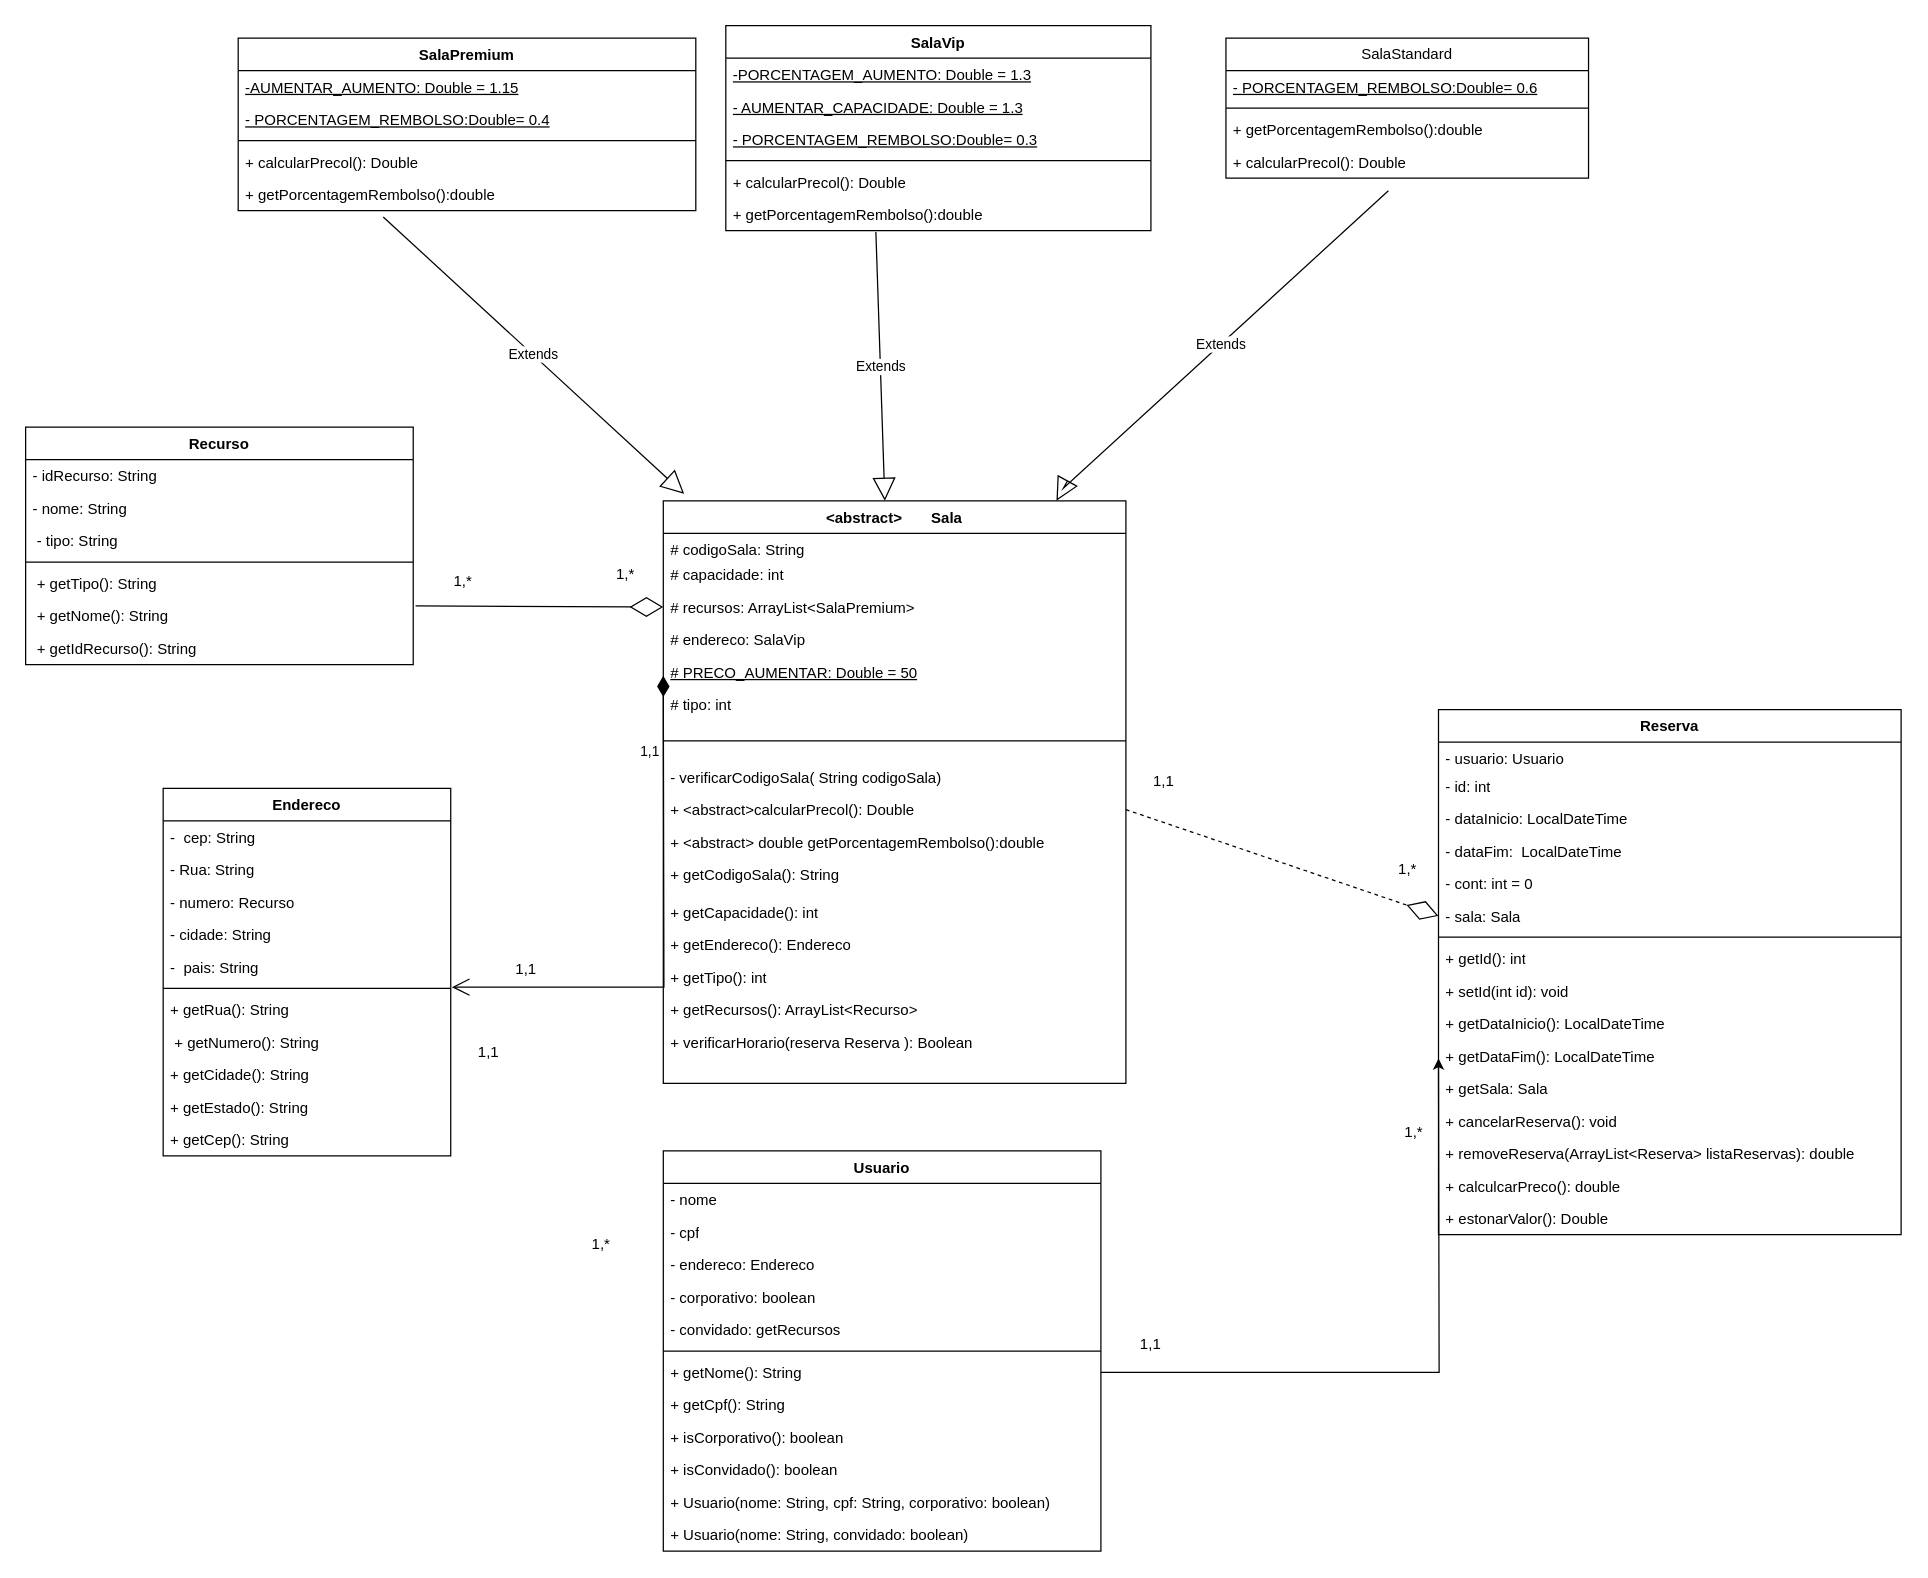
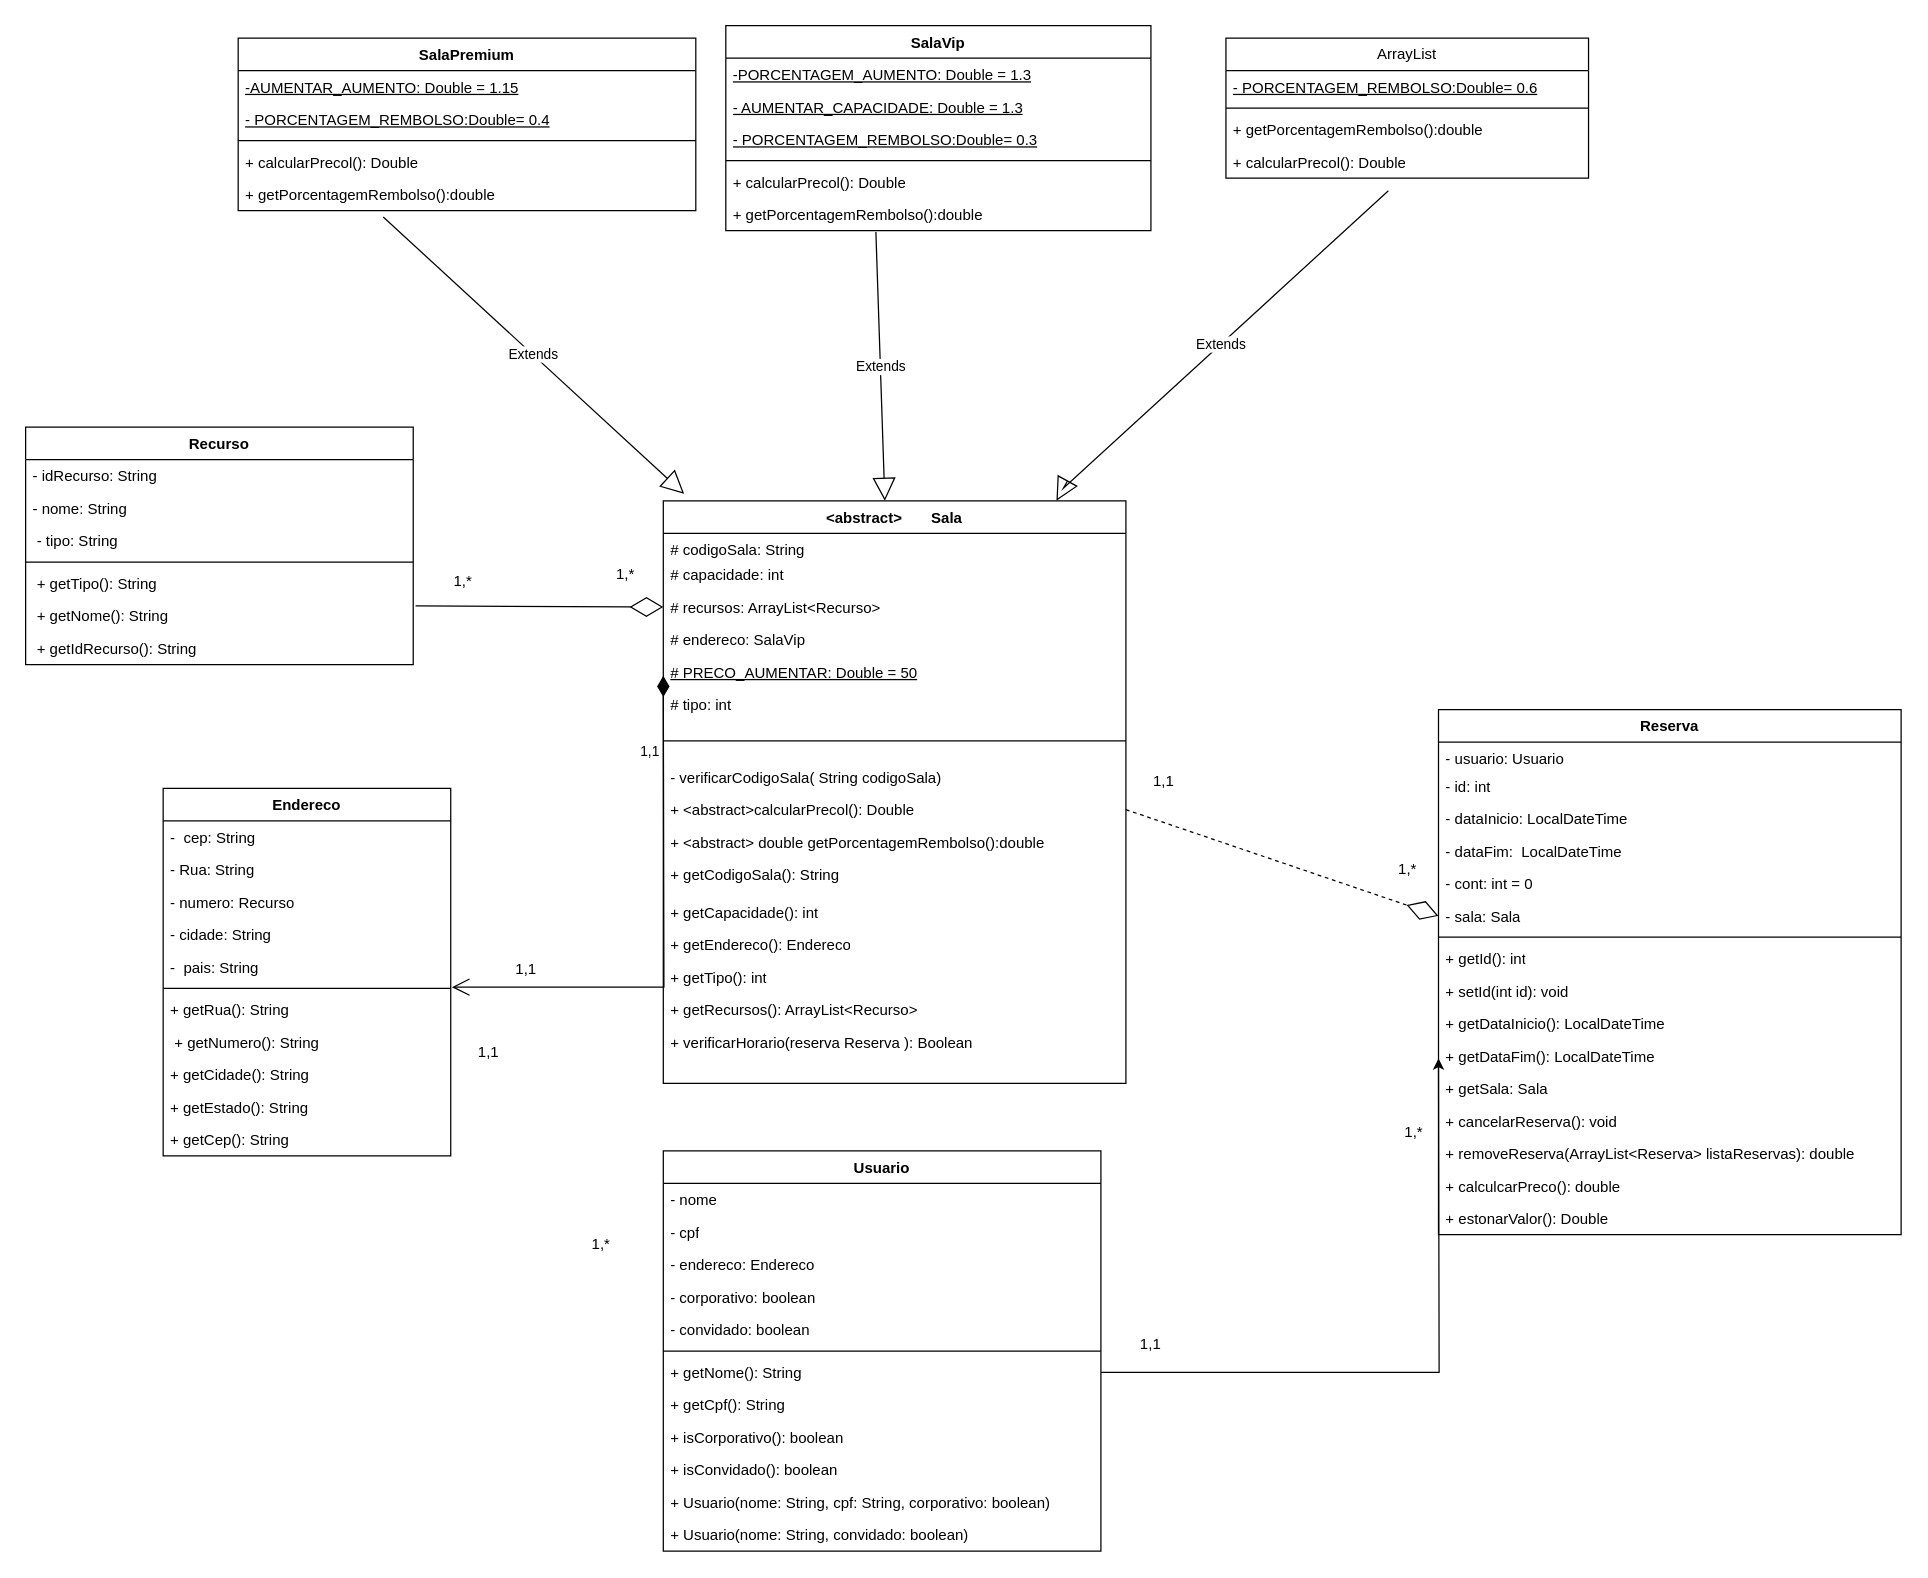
- <mxCell id="89" value="SalaStandard" style="swimlane;fontStyle=0;childLayout=stackLayout;horizontal=1;startSize=26;fillColor=none;horizontalStack=0;resizeParent=1;resizeParentMax=0;resizeLast=0;collapsible=1;marginBottom=0;whiteSpace=wrap;html=1;" parent="1" vertex="1"><mxGeometry x="980" y="30" width="290" height="112" as="geometry" /></mxCell>
+ <mxCell id="89" value="ArrayList" style="swimlane;fontStyle=0;childLayout=stackLayout;horizontal=1;startSize=26;fillColor=none;horizontalStack=0;resizeParent=1;resizeParentMax=0;resizeLast=0;collapsible=1;marginBottom=0;whiteSpace=wrap;html=1;" parent="1" vertex="1"><mxGeometry x="980" y="30" width="290" height="112" as="geometry" /></mxCell>
- <mxCell id="5" value="# recursos: ArrayList&amp;lt;SalaPremium&amp;gt;" style="text;strokeColor=none;fillColor=none;align=left;verticalAlign=top;spacingLeft=4;spacingRight=4;overflow=hidden;rotatable=0;points=[[0,0.5],[1,0.5]];portConstraint=eastwest;whiteSpace=wrap;html=1;" parent="2" vertex="1"><mxGeometry y="72" width="370" height="26" as="geometry" /></mxCell>
+ <mxCell id="5" value="# recursos: ArrayList&amp;lt;Recurso&amp;gt;" style="text;strokeColor=none;fillColor=none;align=left;verticalAlign=top;spacingLeft=4;spacingRight=4;overflow=hidden;rotatable=0;points=[[0,0.5],[1,0.5]];portConstraint=eastwest;whiteSpace=wrap;html=1;" parent="2" vertex="1"><mxGeometry y="72" width="370" height="26" as="geometry" /></mxCell>
- <mxCell id="42" value="- convidado: getRecursos" style="text;strokeColor=none;fillColor=none;align=left;verticalAlign=top;spacingLeft=4;spacingRight=4;overflow=hidden;rotatable=0;points=[[0,0.5],[1,0.5]];portConstraint=eastwest;whiteSpace=wrap;html=1;" parent="37" vertex="1"><mxGeometry y="130" width="350" height="26" as="geometry" /></mxCell>
+ <mxCell id="42" value="- convidado: boolean" style="text;strokeColor=none;fillColor=none;align=left;verticalAlign=top;spacingLeft=4;spacingRight=4;overflow=hidden;rotatable=0;points=[[0,0.5],[1,0.5]];portConstraint=eastwest;whiteSpace=wrap;html=1;" parent="37" vertex="1"><mxGeometry y="130" width="350" height="26" as="geometry" /></mxCell>
